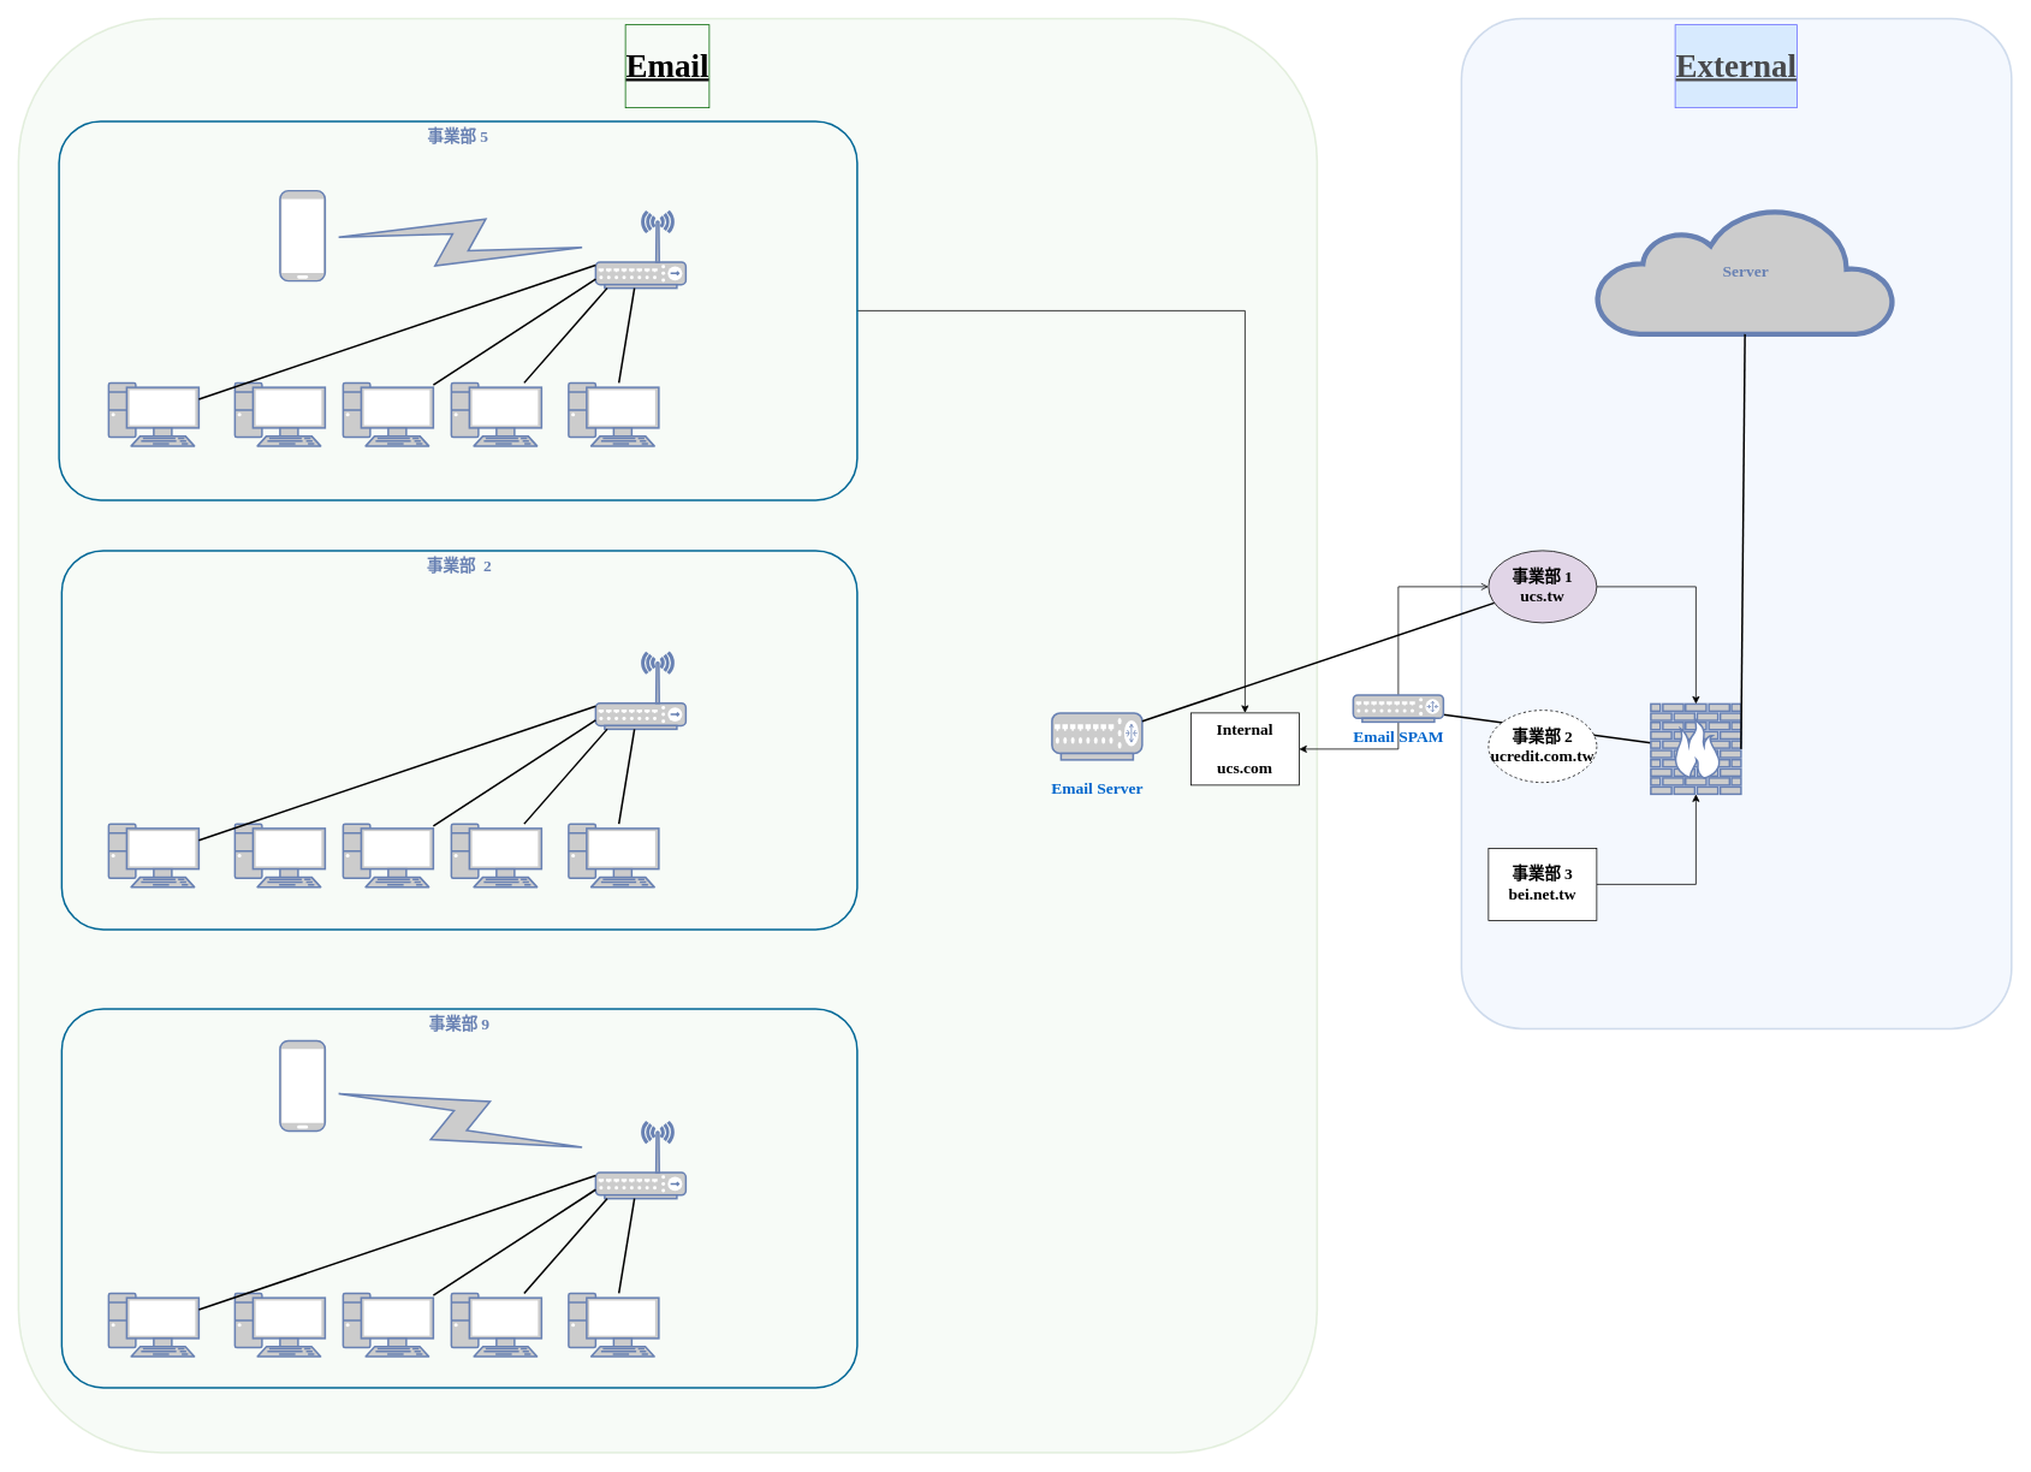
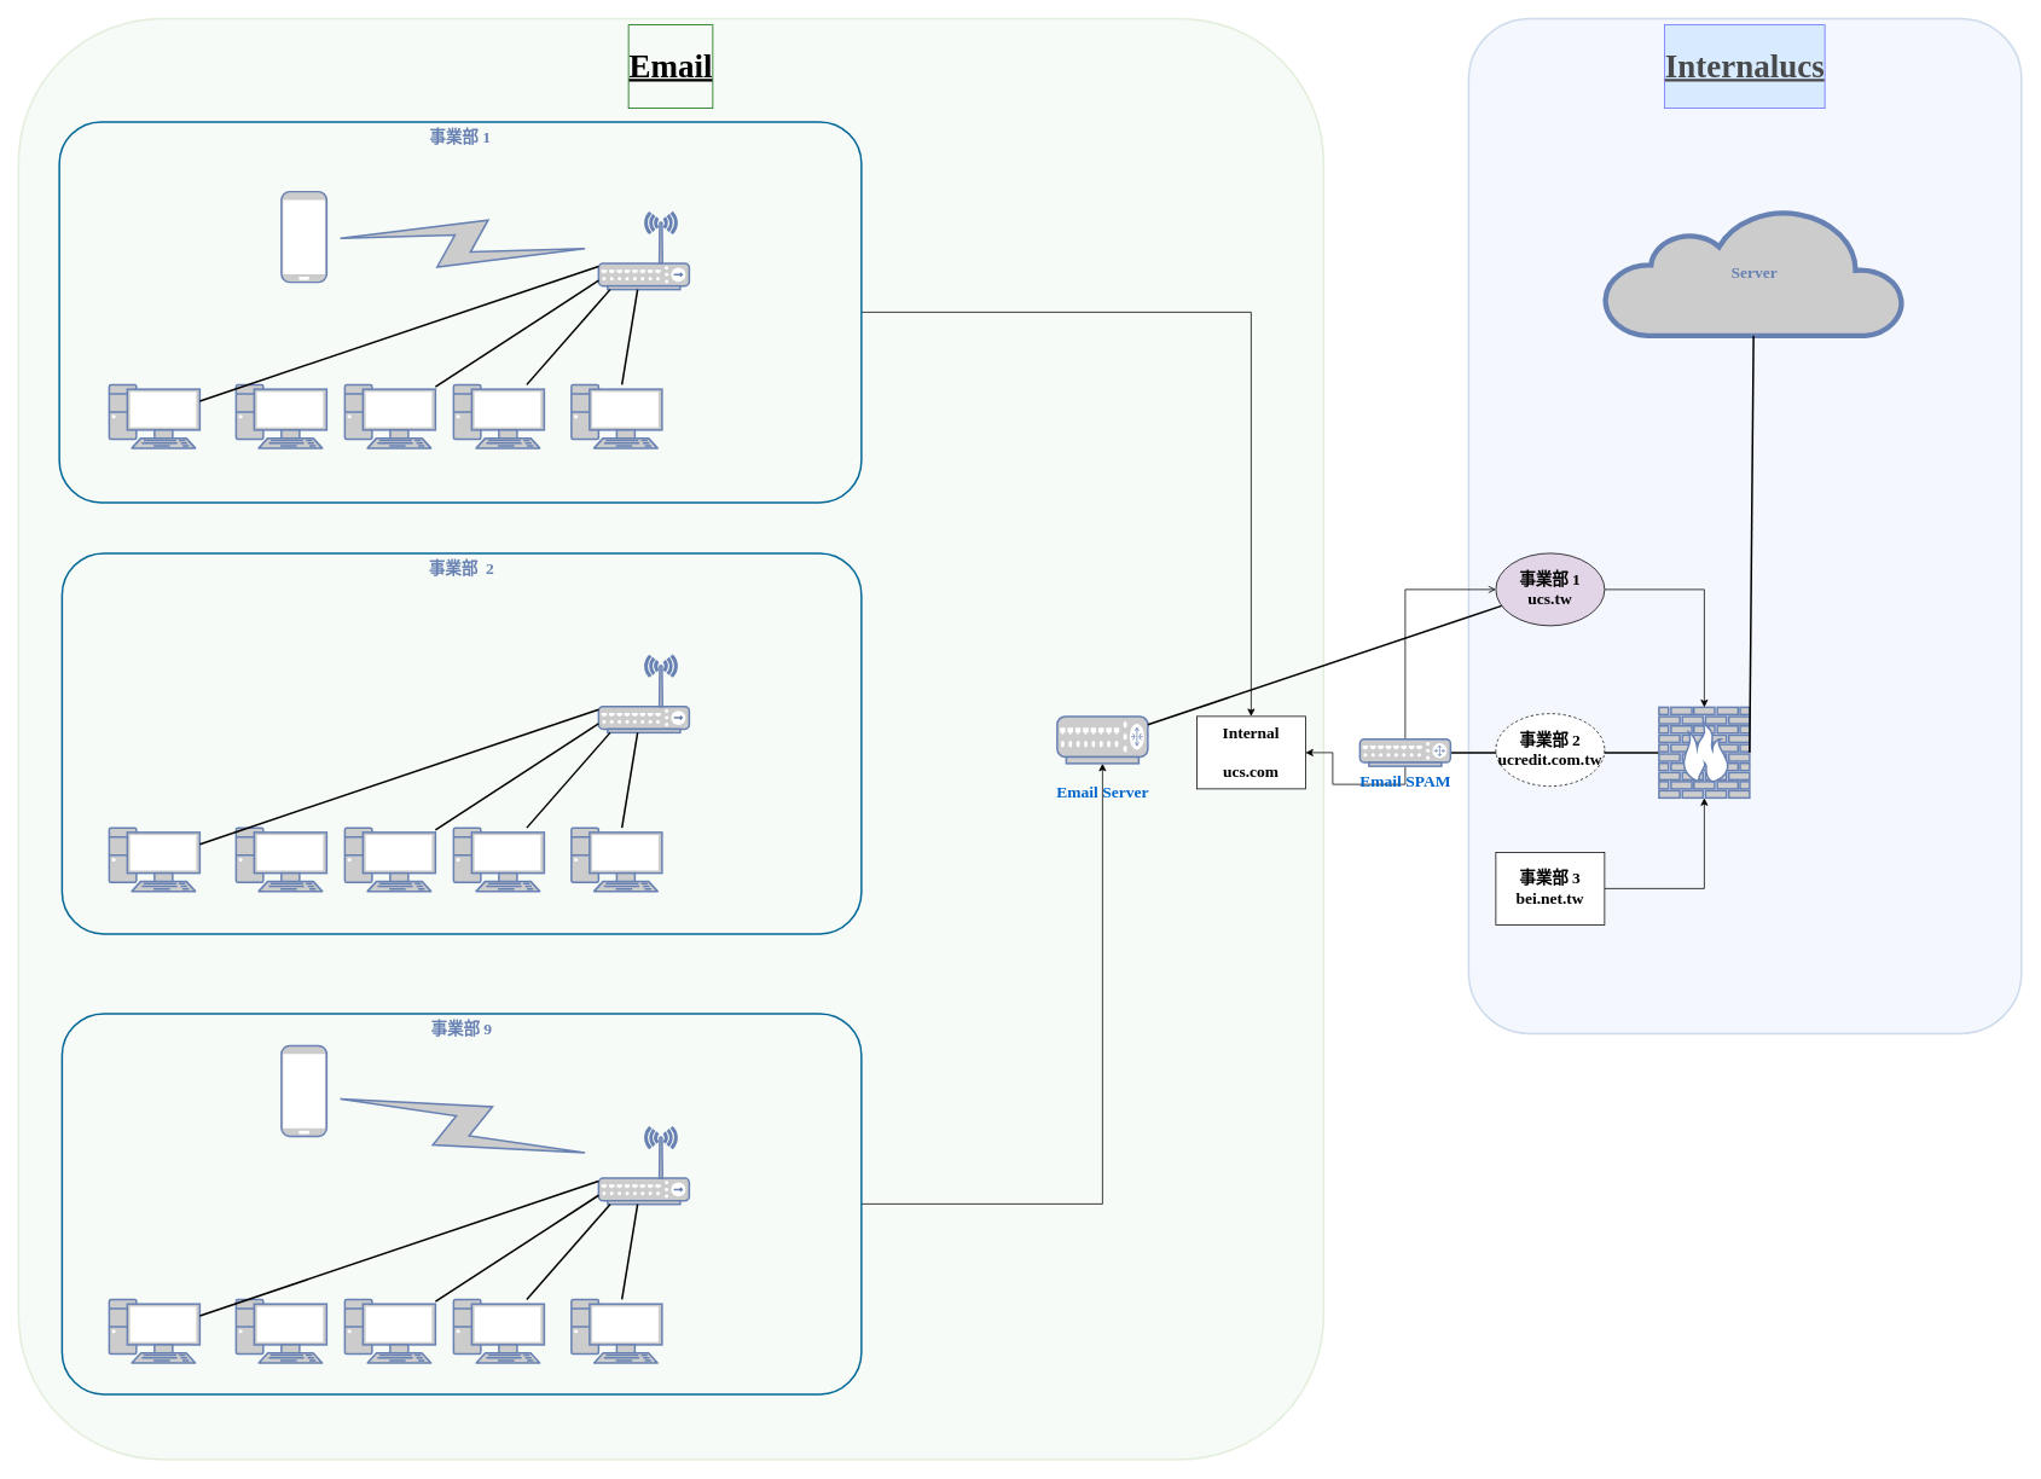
- <mxCell id="3" value="&lt;h1&gt;&lt;u&gt;External&lt;/u&gt;&lt;/h1&gt;" style="rounded=1;whiteSpace=wrap;html=1;shadow=0;comic=0;strokeColor=#6c8ebf;strokeWidth=2;fillColor=#dae8fc;fontFamily=Tahoma;fontSize=18;align=center;arcSize=11;verticalAlign=top;fontStyle=1;labelBackgroundColor=#CCE5FF;textOpacity=70;labelBorderColor=#3333FF;opacity=30;" vertex="1" parent="1"><mxGeometry x="1620" y="20" width="610" height="1120" as="geometry" /></mxCell>
+ <mxCell id="3" value="&lt;h1&gt;&lt;u&gt;Internalucs&lt;/u&gt;&lt;/h1&gt;" style="rounded=1;whiteSpace=wrap;html=1;shadow=0;comic=0;strokeColor=#6c8ebf;strokeWidth=2;fillColor=#dae8fc;fontFamily=Tahoma;fontSize=18;align=center;arcSize=11;verticalAlign=top;fontStyle=1;labelBackgroundColor=#CCE5FF;textOpacity=70;labelBorderColor=#3333FF;opacity=30;" vertex="1" parent="1"><mxGeometry x="1620" y="20" width="610" height="1120" as="geometry" /></mxCell>
- <mxCell id="8" value="事業部 5" style="rounded=1;whiteSpace=wrap;html=1;shadow=0;comic=0;strokeColor=#036897;strokeWidth=2;fillColor=none;fontFamily=Tahoma;fontSize=18;fontColor=#6881B3;align=center;arcSize=11;verticalAlign=top;fontStyle=1" parent="1" vertex="1"><mxGeometry x="65" y="134" width="885" height="420" as="geometry" /></mxCell>
+ <mxCell id="8" value="事業部 1" style="rounded=1;whiteSpace=wrap;html=1;shadow=0;comic=0;strokeColor=#036897;strokeWidth=2;fillColor=none;fontFamily=Tahoma;fontSize=18;fontColor=#6881B3;align=center;arcSize=11;verticalAlign=top;fontStyle=1" parent="1" vertex="1"><mxGeometry x="65" y="134" width="885" height="420" as="geometry" /></mxCell>
- <mxCell id="50" value="Email SPAM" style="fontColor=#0066CC;verticalAlign=top;verticalLabelPosition=bottom;labelPosition=center;align=center;html=1;fillColor=#CCCCCC;strokeColor=#6881B3;gradientColor=none;gradientDirection=north;strokeWidth=2;shape=mxgraph.networks.router;rounded=0;shadow=0;comic=0;fontSize=18;fontStyle=1;fontFamily=Tahoma;" parent="1" vertex="1"><mxGeometry x="1500" y="770" width="100" height="30" as="geometry" /></mxCell>
+ <mxCell id="50" value="Email SPAM" style="fontColor=#0066CC;verticalAlign=top;verticalLabelPosition=bottom;labelPosition=center;align=center;html=1;fillColor=#CCCCCC;strokeColor=#6881B3;gradientColor=none;gradientDirection=north;strokeWidth=2;shape=mxgraph.networks.router;rounded=0;shadow=0;comic=0;fontSize=18;fontStyle=1;fontFamily=Tahoma;" parent="1" vertex="1"><mxGeometry x="1500" y="815" width="100" height="30" as="geometry" /></mxCell>
+ <mxCell id="4" style="edgeStyle=orthogonalEdgeStyle;rounded=0;orthogonalLoop=1;jettySize=auto;html=1;exitX=1;exitY=0.5;exitDx=0;exitDy=0;entryX=0.5;entryY=1;entryDx=0;entryDy=0;entryPerimeter=0;fontFamily=Tahoma;fontSize=18;" edge="1" parent="1" source="5" target="11"><mxGeometry relative="1" as="geometry" /></mxCell>
